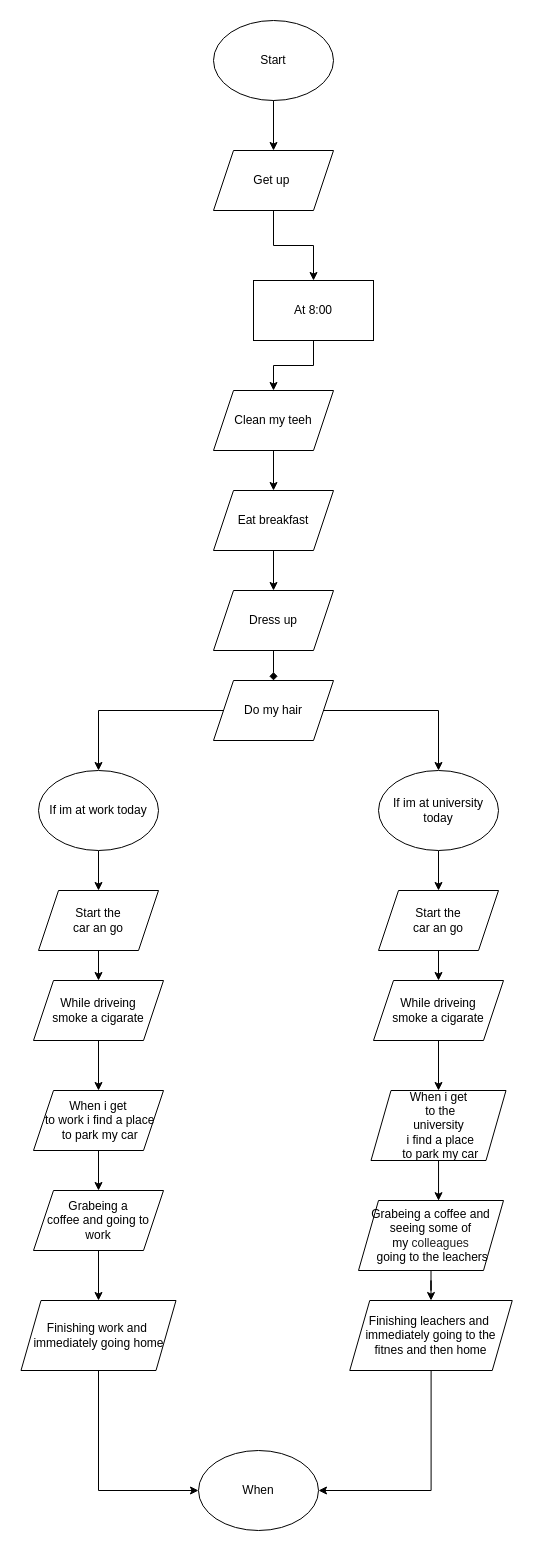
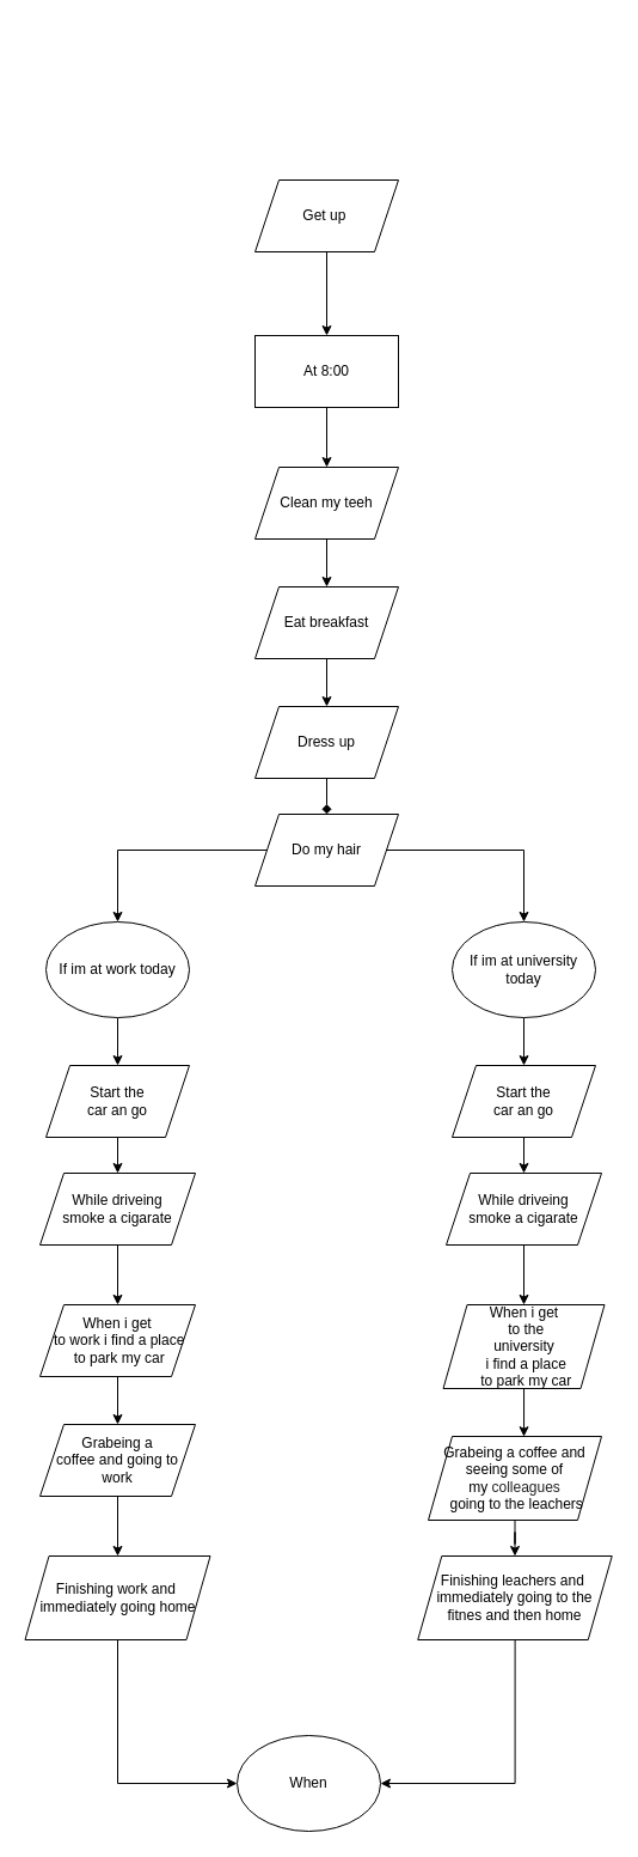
- <mxCell id="2" value="Start" style="ellipse;whiteSpace=wrap;html=1;" vertex="1" parent="1"><mxGeometry x="213" y="20" width="120" height="80" as="geometry" /></mxCell>
- <mxCell id="3" style="edgeStyle=orthogonalEdgeStyle;rounded=0;orthogonalLoop=1;jettySize=auto;html=1;exitX=0.5;exitY=1;exitDx=0;exitDy=0;entryX=0.5;entryY=0;entryDx=0;entryDy=0;" edge="1" parent="1" source="2" target="5"><mxGeometry relative="1" as="geometry"><mxPoint x="273" y="110" as="sourcePoint" /><mxPoint x="318" y="140" as="targetPoint" /></mxGeometry></mxCell>
- <mxCell id="7" value="At 8:00" style="rounded=0;whiteSpace=wrap;html=1;" vertex="1" parent="1"><mxGeometry x="253" y="280" width="120" height="60" as="geometry" /></mxCell>
+ <mxCell id="7" value="At 8:00" style="rounded=0;whiteSpace=wrap;html=1;" vertex="1" parent="1"><mxGeometry x="213" y="280" width="120" height="60" as="geometry" /></mxCell>
